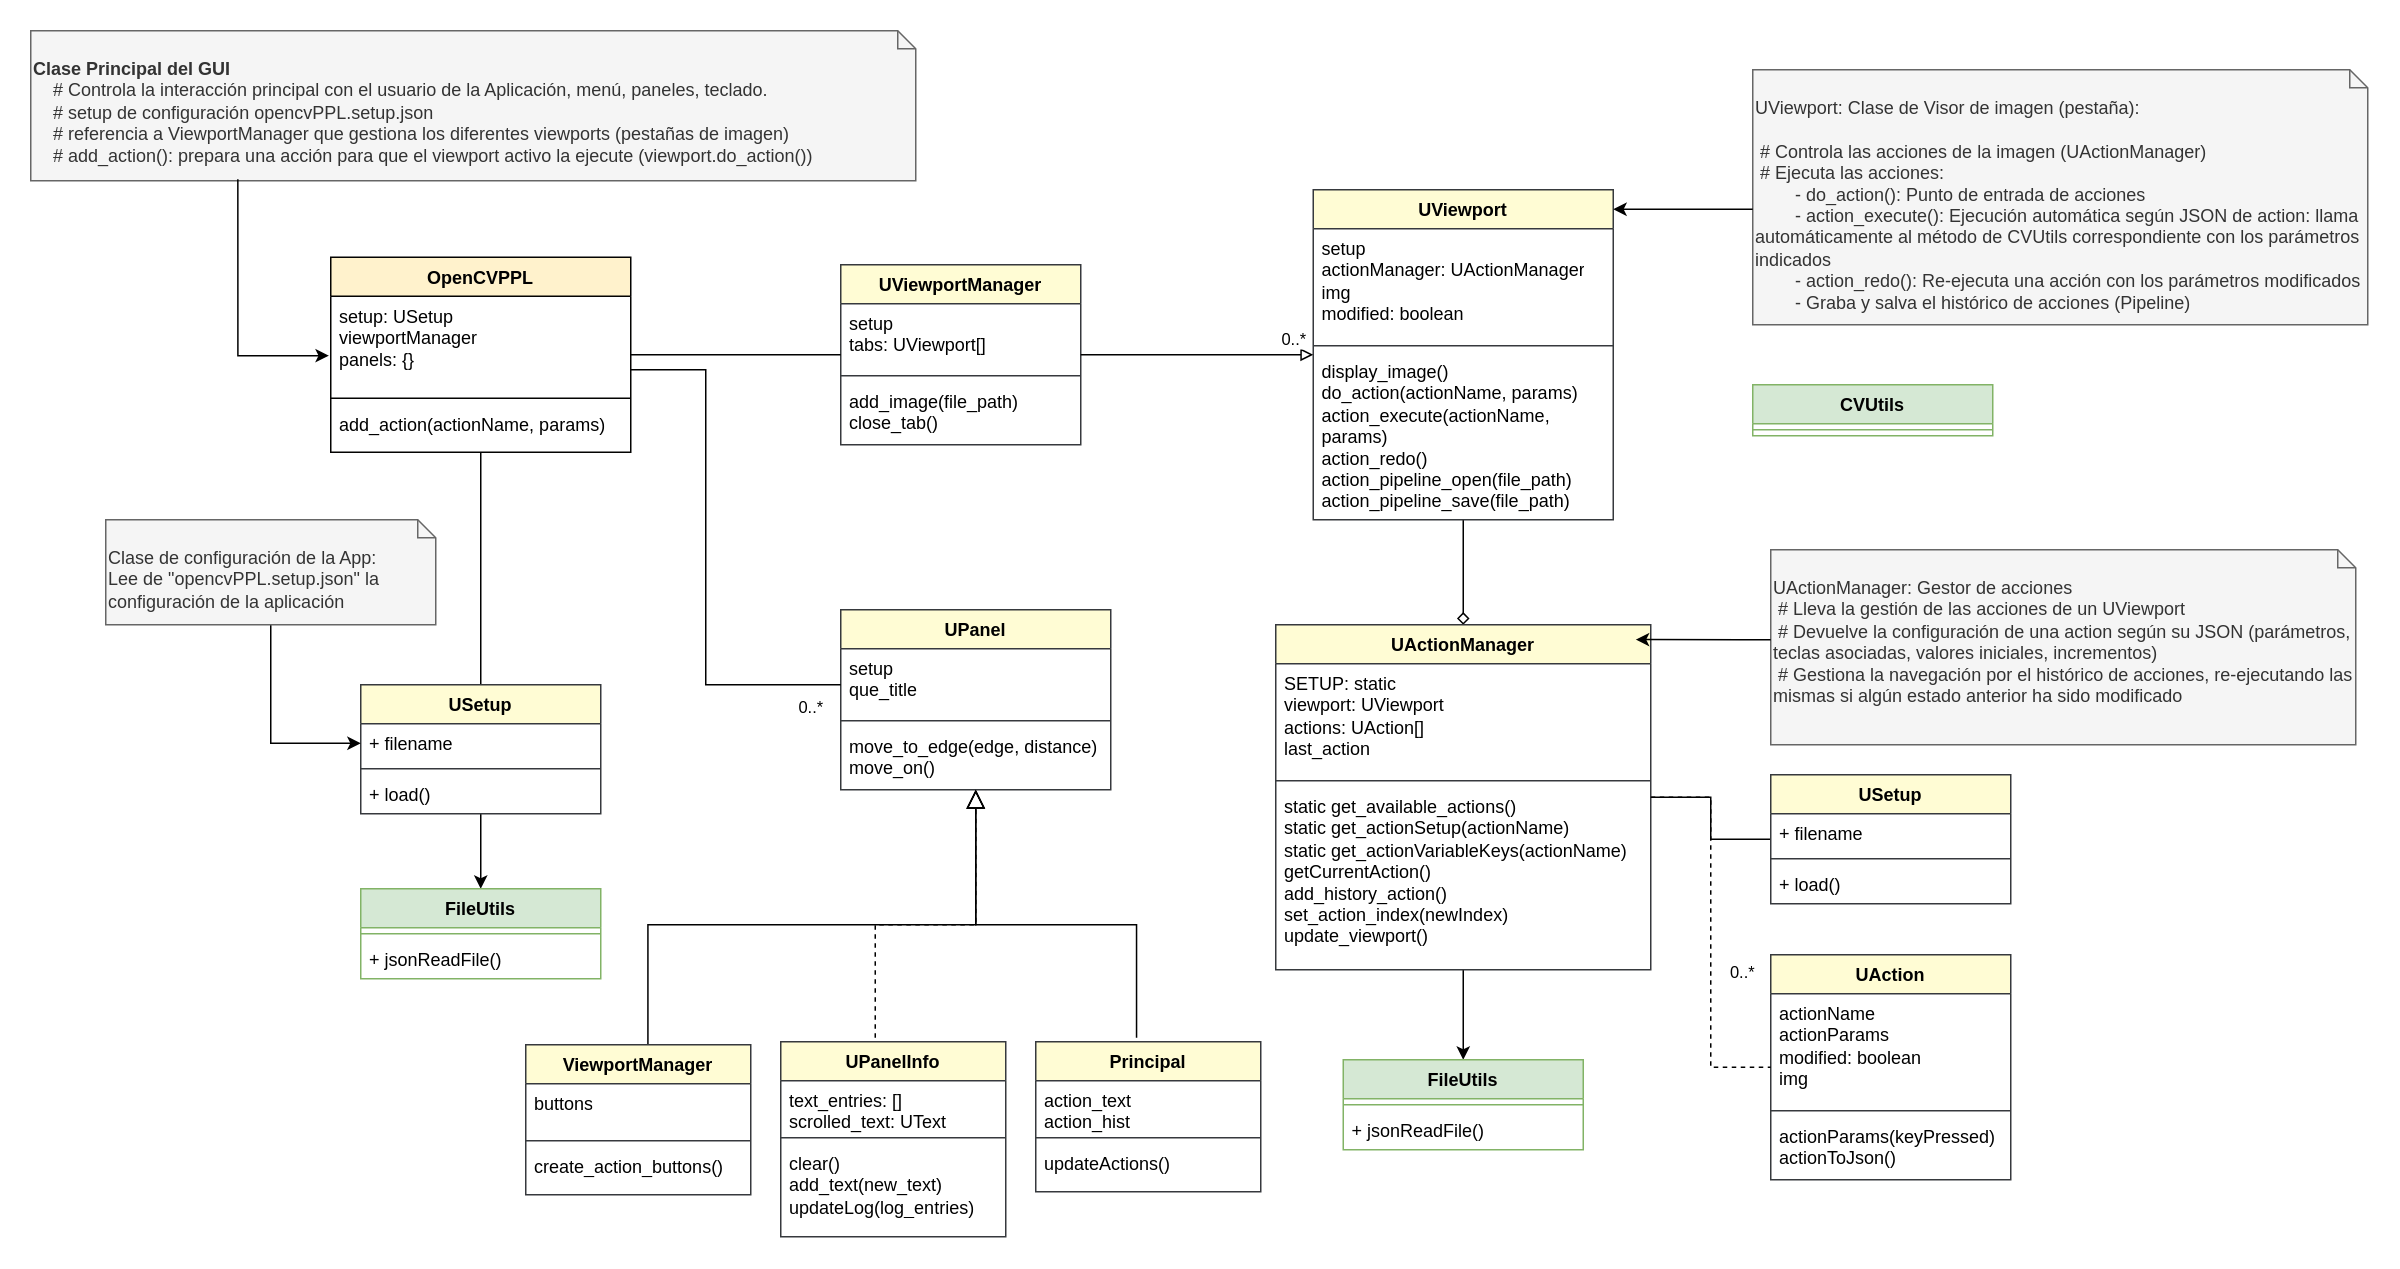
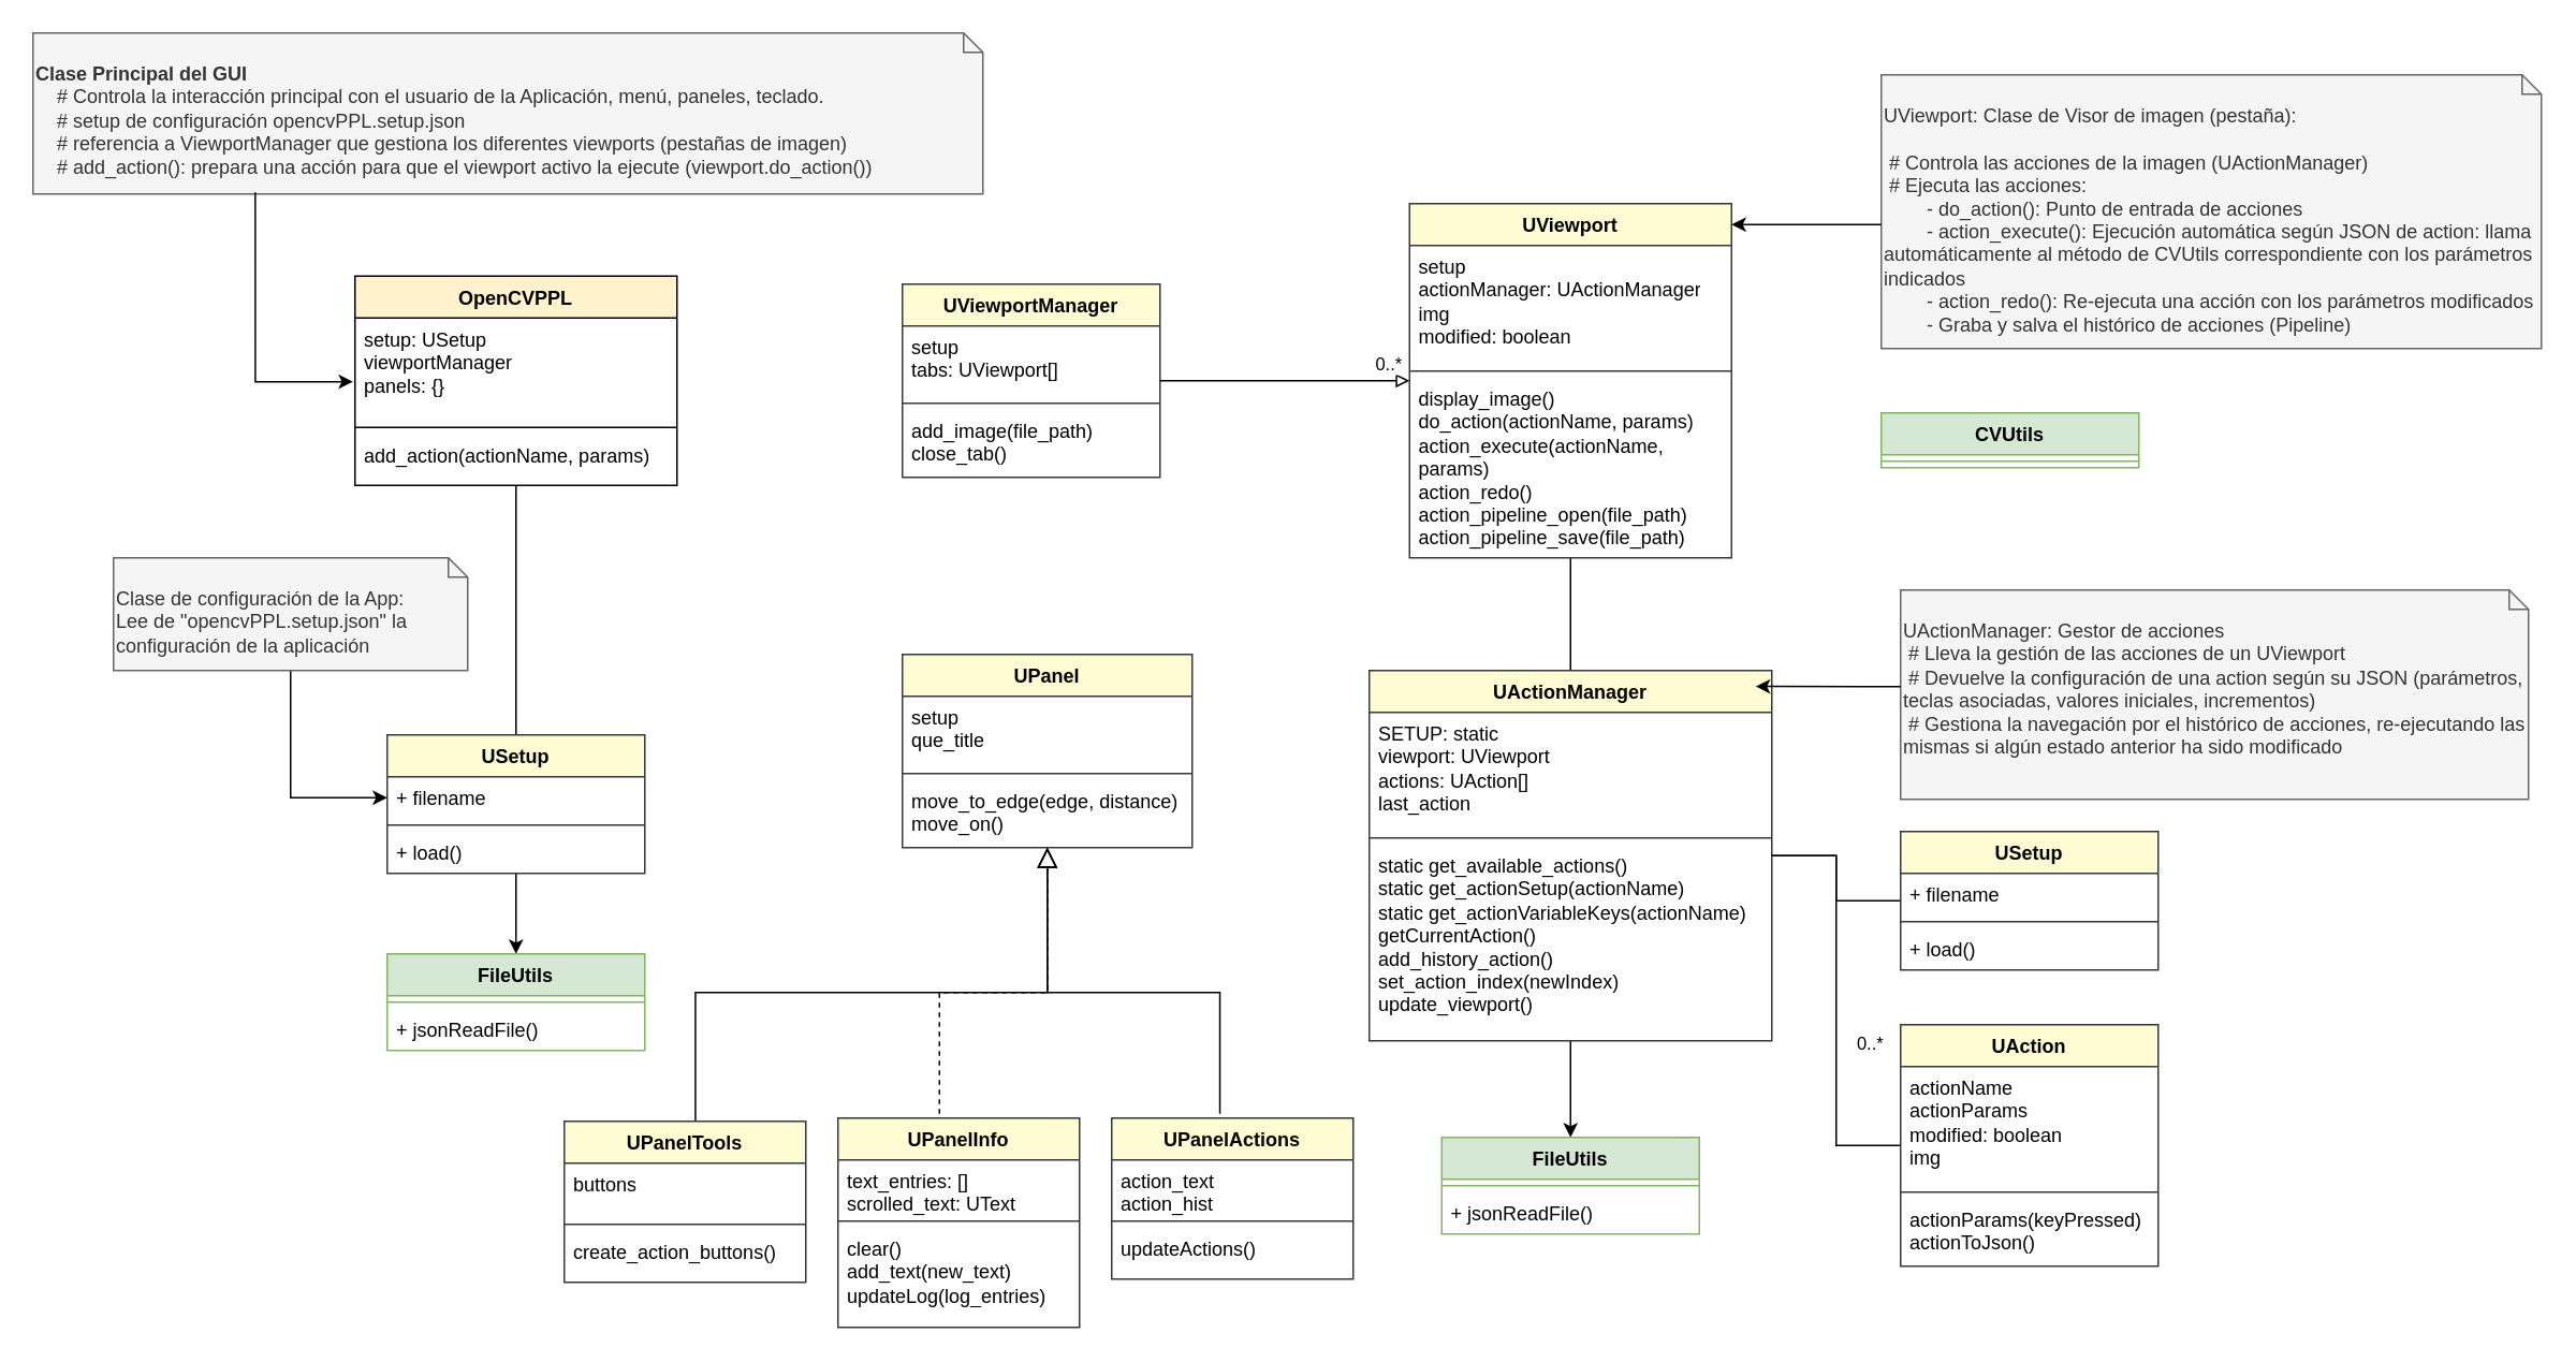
- <mxCell id="29" style="rounded=0;orthogonalLoop=1;jettySize=auto;html=1;endArrow=none;endFill=0;startArrow=none;startFill=0;" parent="1" source="3" target="12" edge="1"><mxGeometry relative="1" as="geometry"><mxPoint x="440" y="196" as="sourcePoint" /><mxPoint x="550" y="196" as="targetPoint" /></mxGeometry></mxCell>
- <mxCell id="37" style="edgeStyle=orthogonalEdgeStyle;rounded=0;orthogonalLoop=1;jettySize=auto;html=1;endArrow=none;endFill=0;startArrow=none;startFill=0;" edge="1" parent="1" source="3" target="19"><mxGeometry relative="1" as="geometry"><mxPoint x="510" y="296" as="sourcePoint" /><mxPoint x="520" y="356" as="targetPoint" /><Array as="points"><mxPoint x="470" y="246" /><mxPoint x="470" y="456" /></Array></mxGeometry></mxCell>
- <mxCell id="38" value="0..*" style="edgeLabel;html=1;align=center;verticalAlign=middle;resizable=0;points=[];" vertex="1" connectable="0" parent="37"><mxGeometry x="0.85" relative="1" as="geometry"><mxPoint x="5" y="14" as="offset" /></mxGeometry></mxCell>
- <mxCell id="30" style="edgeStyle=orthogonalEdgeStyle;rounded=0;orthogonalLoop=1;jettySize=auto;html=1;endArrow=diamond;endFill=0;" edge="1" parent="1" source="31" target="52"><mxGeometry relative="1" as="geometry" /></mxCell>
+ <mxCell id="30" style="edgeStyle=orthogonalEdgeStyle;rounded=0;orthogonalLoop=1;jettySize=auto;html=1;endArrow=none;endFill=0;" edge="1" parent="1" source="31" target="52"><mxGeometry relative="1" as="geometry" /></mxCell>
- <mxCell id="68" style="edgeStyle=orthogonalEdgeStyle;rounded=0;orthogonalLoop=1;jettySize=auto;html=1;endArrow=none;endFill=0;startArrow=none;startFill=0;dashed=1;" edge="1" parent="1" source="52" target="56"><mxGeometry relative="1" as="geometry"><mxPoint x="1050" y="696" as="sourcePoint" /><mxPoint x="1205" y="696" as="targetPoint" /></mxGeometry></mxCell>
+ <mxCell id="68" style="edgeStyle=orthogonalEdgeStyle;rounded=0;orthogonalLoop=1;jettySize=auto;html=1;endArrow=none;endFill=0;startArrow=none;startFill=0;" edge="1" parent="1" source="52" target="56"><mxGeometry relative="1" as="geometry"><mxPoint x="1050" y="696" as="sourcePoint" /><mxPoint x="1205" y="696" as="targetPoint" /></mxGeometry></mxCell>
- <mxCell id="60" value="Principal" style="swimlane;fontStyle=1;align=center;verticalAlign=top;childLayout=stackLayout;horizontal=1;startSize=26;horizontalStack=0;resizeParent=1;resizeParentMax=0;resizeLast=0;collapsible=1;marginBottom=0;whiteSpace=wrap;html=1;fillColor=#FFFCD4;strokeColor=#36393d;" vertex="1" parent="1"><mxGeometry x="690" y="694" width="150" height="100" as="geometry" /></mxCell>
+ <mxCell id="60" value="UPanelActions" style="swimlane;fontStyle=1;align=center;verticalAlign=top;childLayout=stackLayout;horizontal=1;startSize=26;horizontalStack=0;resizeParent=1;resizeParentMax=0;resizeLast=0;collapsible=1;marginBottom=0;whiteSpace=wrap;html=1;fillColor=#FFFCD4;strokeColor=#36393d;" vertex="1" parent="1"><mxGeometry x="690" y="694" width="150" height="100" as="geometry" /></mxCell>
- <mxCell id="42" value="ViewportManager" style="swimlane;fontStyle=1;align=center;verticalAlign=top;childLayout=stackLayout;horizontal=1;startSize=26;horizontalStack=0;resizeParent=1;resizeParentMax=0;resizeLast=0;collapsible=1;marginBottom=0;whiteSpace=wrap;html=1;fillColor=#FFFCD4;strokeColor=#36393d;" vertex="1" parent="1"><mxGeometry x="350" y="696" width="150" height="100" as="geometry" /></mxCell>
+ <mxCell id="42" value="UPanelTools" style="swimlane;fontStyle=1;align=center;verticalAlign=top;childLayout=stackLayout;horizontal=1;startSize=26;horizontalStack=0;resizeParent=1;resizeParentMax=0;resizeLast=0;collapsible=1;marginBottom=0;whiteSpace=wrap;html=1;fillColor=#FFFCD4;strokeColor=#36393d;" vertex="1" parent="1"><mxGeometry x="350" y="696" width="150" height="100" as="geometry" /></mxCell>
